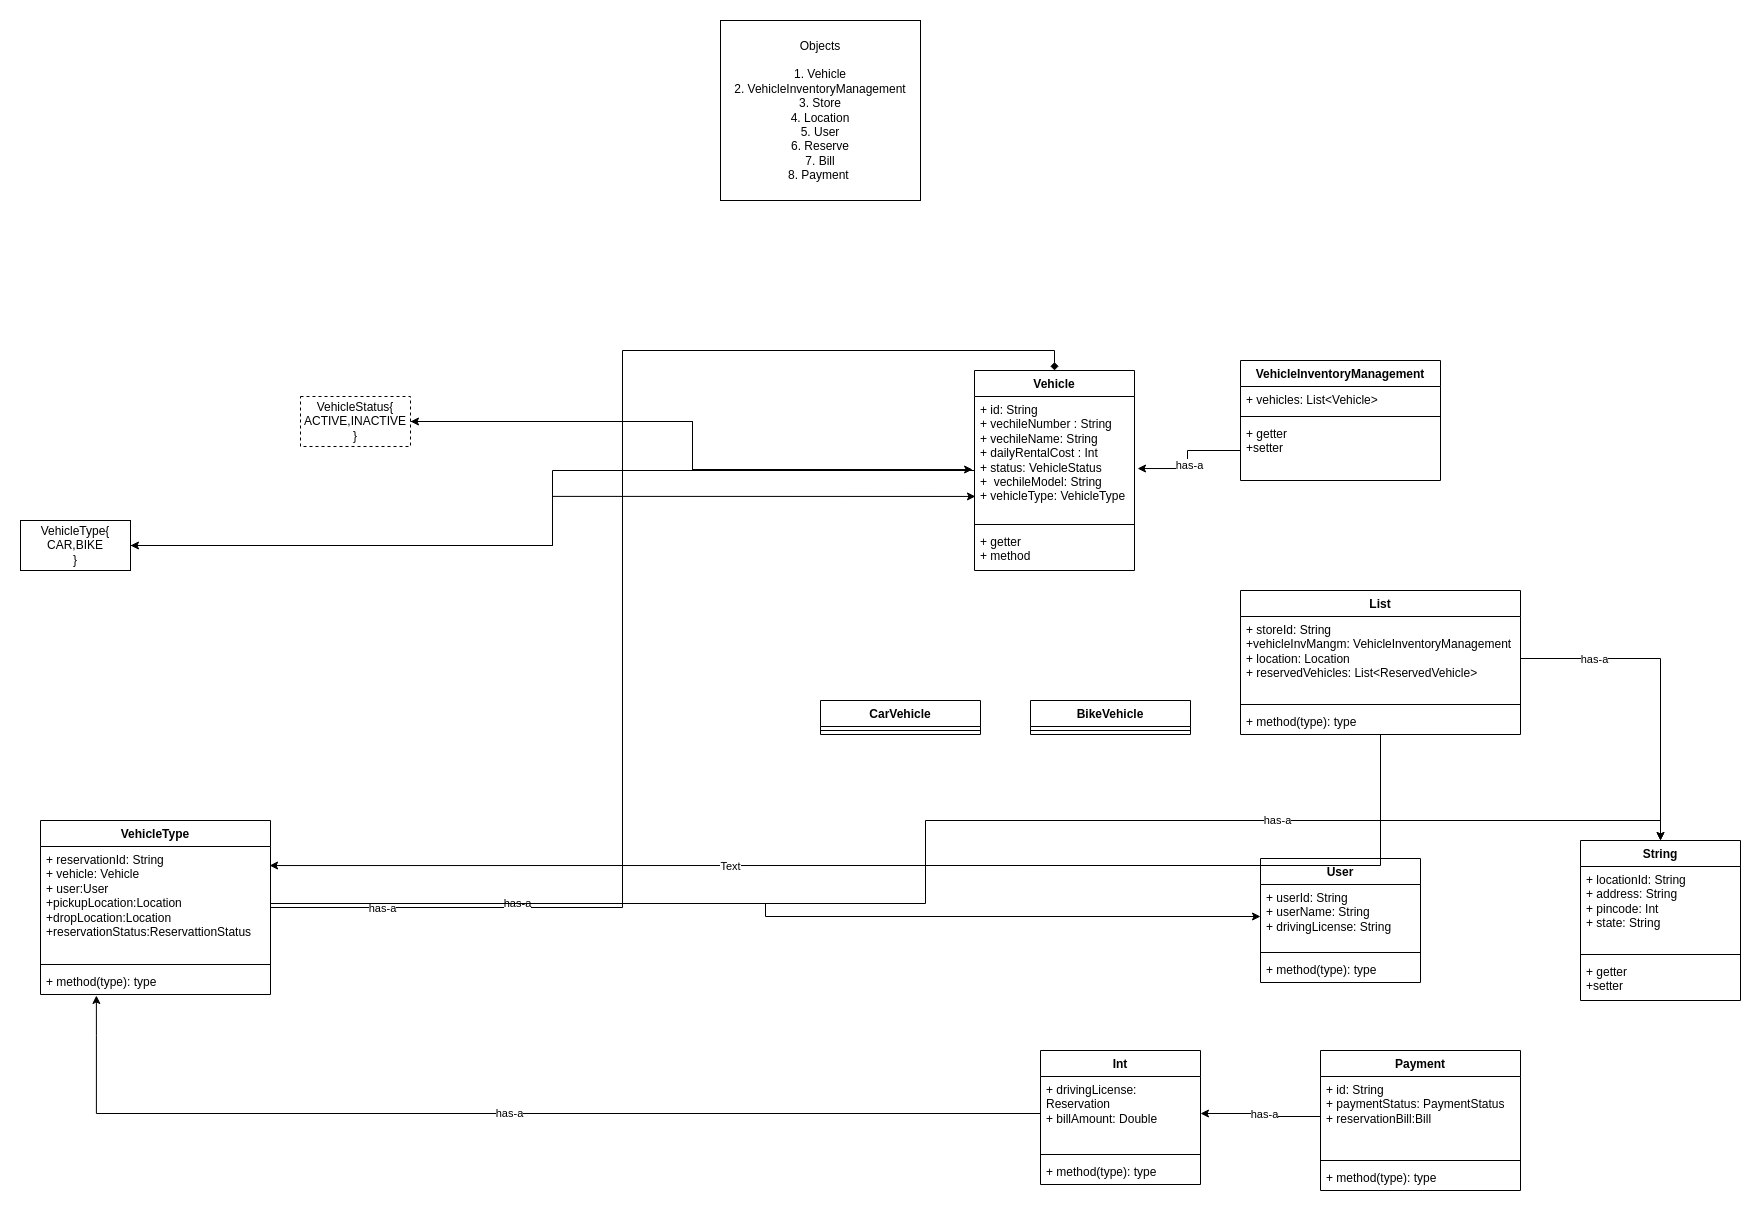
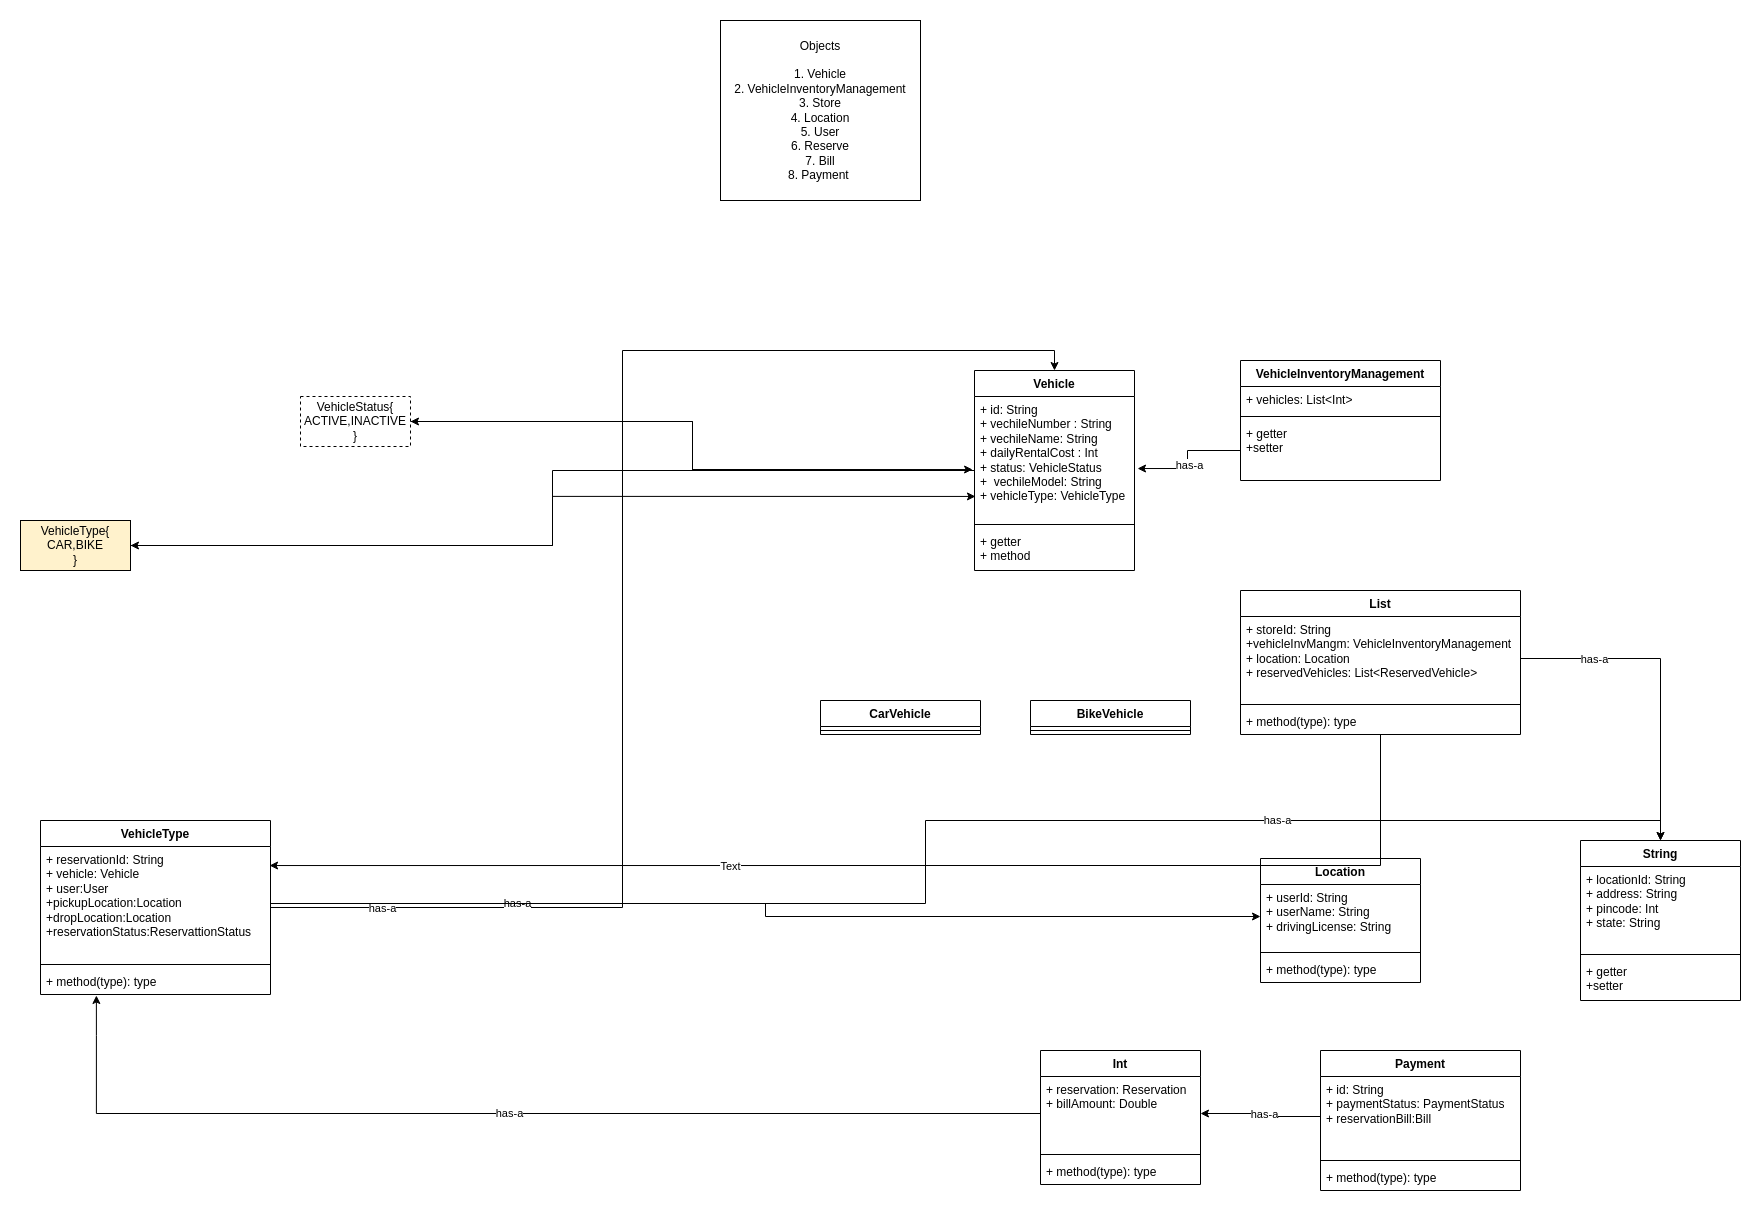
- <mxCell id="31" style="edgeStyle=orthogonalEdgeStyle;rounded=0;orthogonalLoop=1;jettySize=auto;html=1;entryX=0.5;entryY=0;entryDx=0;entryDy=0;endArrow=diamond;" edge="1" parent="1" source="33" target="5"><mxGeometry relative="1" as="geometry" /></mxCell>
+ <mxCell id="31" style="edgeStyle=orthogonalEdgeStyle;rounded=0;orthogonalLoop=1;jettySize=auto;html=1;entryX=0.5;entryY=0;entryDx=0;entryDy=0;" edge="1" parent="1" source="33" target="5"><mxGeometry relative="1" as="geometry" /></mxCell>
- <mxCell id="18" value="+ vehicles: List&amp;lt;Vehicle&amp;gt;" style="text;strokeColor=none;fillColor=none;align=left;verticalAlign=top;spacingLeft=4;spacingRight=4;overflow=hidden;rotatable=0;points=[[0,0.5],[1,0.5]];portConstraint=eastwest;whiteSpace=wrap;html=1;" vertex="1" parent="17"><mxGeometry y="26" width="200" height="26" as="geometry" /></mxCell>
+ <mxCell id="18" value="+ vehicles: List&amp;lt;Int&amp;gt;" style="text;strokeColor=none;fillColor=none;align=left;verticalAlign=top;spacingLeft=4;spacingRight=4;overflow=hidden;rotatable=0;points=[[0,0.5],[1,0.5]];portConstraint=eastwest;whiteSpace=wrap;html=1;" vertex="1" parent="17"><mxGeometry y="26" width="200" height="26" as="geometry" /></mxCell>
- <mxCell id="15" value="VehicleType{&lt;div&gt;CAR,BIKE&lt;/div&gt;&lt;div&gt;}&lt;/div&gt;" style="html=1;whiteSpace=wrap;" vertex="1" parent="1"><mxGeometry x="20" y="520" width="110" height="50" as="geometry" /></mxCell>
+ <mxCell id="15" value="VehicleType{&lt;div&gt;CAR,BIKE&lt;/div&gt;&lt;div&gt;}&lt;/div&gt;" style="html=1;whiteSpace=wrap;fillColor=#fff2cc;" vertex="1" parent="1"><mxGeometry x="20" y="520" width="110" height="50" as="geometry" /></mxCell>
- <mxCell id="37" value="User" style="swimlane;fontStyle=1;align=center;verticalAlign=top;childLayout=stackLayout;horizontal=1;startSize=26;horizontalStack=0;resizeParent=1;resizeParentMax=0;resizeLast=0;collapsible=1;marginBottom=0;whiteSpace=wrap;html=1;" vertex="1" parent="1"><mxGeometry x="1260" y="858" width="160" height="124" as="geometry" /></mxCell>
+ <mxCell id="37" value="Location" style="swimlane;fontStyle=1;align=center;verticalAlign=top;childLayout=stackLayout;horizontal=1;startSize=26;horizontalStack=0;resizeParent=1;resizeParentMax=0;resizeLast=0;collapsible=1;marginBottom=0;whiteSpace=wrap;html=1;" vertex="1" parent="1"><mxGeometry x="1260" y="858" width="160" height="124" as="geometry" /></mxCell>
- <mxCell id="42" value="+ drivingLicense: Reservation&lt;div&gt;+ billAmount: Double&lt;/div&gt;" style="text;strokeColor=none;fillColor=none;align=left;verticalAlign=top;spacingLeft=4;spacingRight=4;overflow=hidden;rotatable=0;points=[[0,0.5],[1,0.5]];portConstraint=eastwest;whiteSpace=wrap;html=1;" vertex="1" parent="41"><mxGeometry y="26" width="160" height="74" as="geometry" /></mxCell>
+ <mxCell id="42" value="+ reservation: Reservation&lt;div&gt;+ billAmount: Double&lt;/div&gt;" style="text;strokeColor=none;fillColor=none;align=left;verticalAlign=top;spacingLeft=4;spacingRight=4;overflow=hidden;rotatable=0;points=[[0,0.5],[1,0.5]];portConstraint=eastwest;whiteSpace=wrap;html=1;" vertex="1" parent="41"><mxGeometry y="26" width="160" height="74" as="geometry" /></mxCell>
